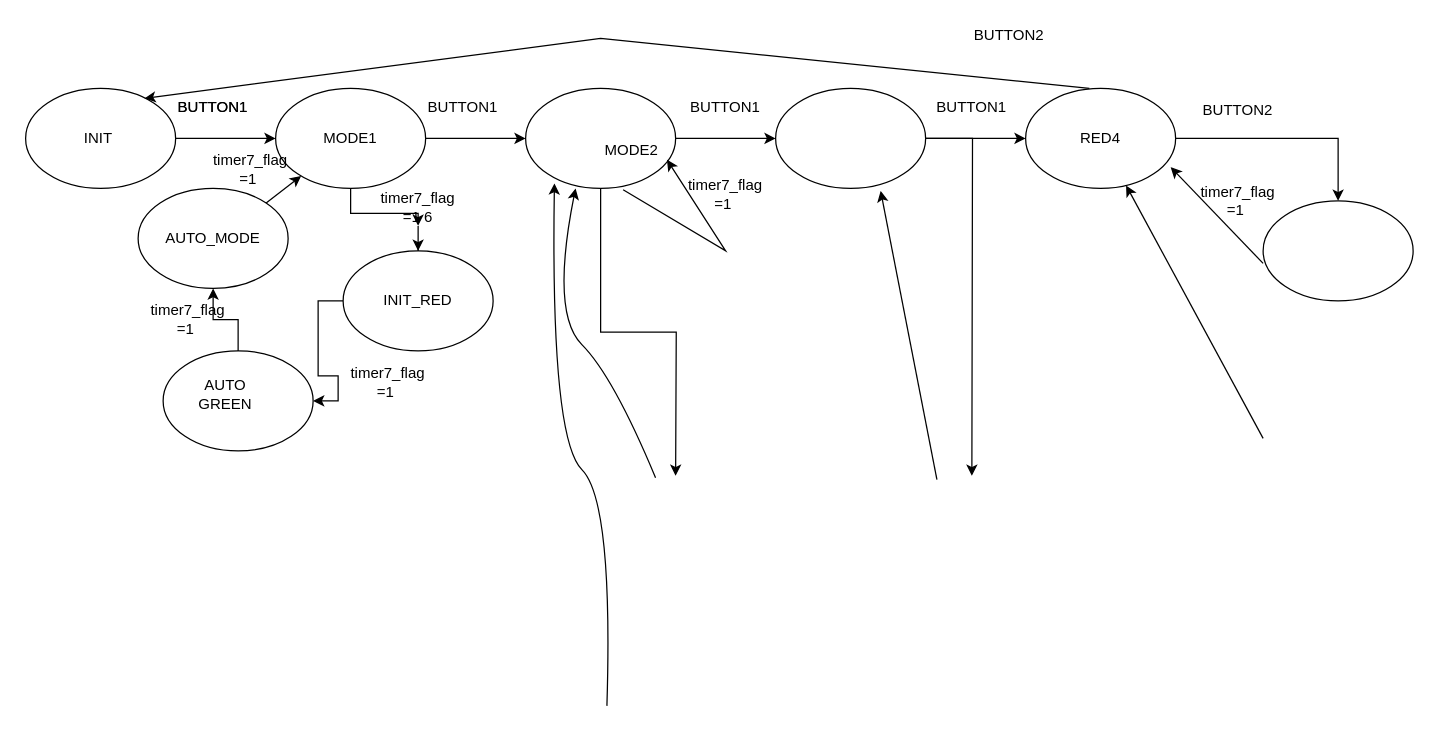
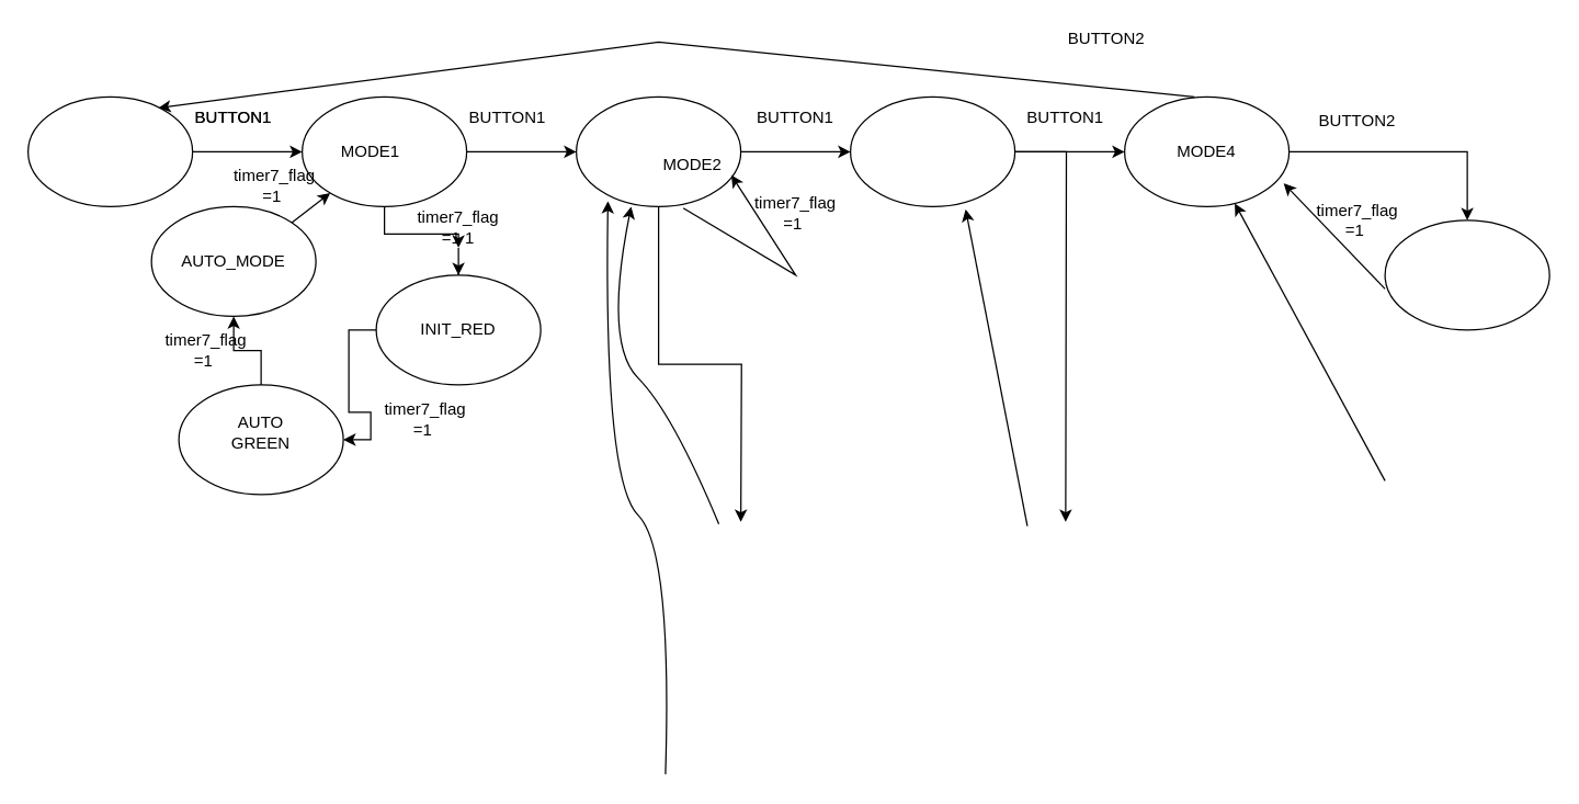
- <mxCell id="3" value="INIT&amp;nbsp;" style="text;html=1;align=center;verticalAlign=middle;whiteSpace=wrap;rounded=0;" vertex="1" parent="1"><mxGeometry x="50" y="95" width="60" height="30" as="geometry" /></mxCell>
- <mxCell id="8" value="MODE1" style="text;html=1;align=center;verticalAlign=middle;whiteSpace=wrap;rounded=0;" vertex="1" parent="1"><mxGeometry x="250" y="95" width="60" height="30" as="geometry" /></mxCell>
+ <mxCell id="8" value="MODE1" style="text;html=1;align=center;verticalAlign=middle;whiteSpace=wrap;rounded=0;" vertex="1" parent="1"><mxGeometry x="240" y="95" width="60" height="30" as="geometry" /></mxCell>
- <mxCell id="19" value="RED4" style="text;html=1;align=center;verticalAlign=middle;whiteSpace=wrap;rounded=0;" vertex="1" parent="1"><mxGeometry x="850" y="95" width="60" height="30" as="geometry" /></mxCell>
+ <mxCell id="19" value="MODE4" style="text;html=1;align=center;verticalAlign=middle;whiteSpace=wrap;rounded=0;" vertex="1" parent="1"><mxGeometry x="850" y="95" width="60" height="30" as="geometry" /></mxCell>
- <mxCell id="35" value="timer7_flag =1 6" style="text;html=1;align=center;verticalAlign=middle;whiteSpace=wrap;rounded=0;" vertex="1" parent="1"><mxGeometry x="304" y="150" width="60" height="30" as="geometry" /></mxCell>
+ <mxCell id="35" value="timer7_flag =1 1" style="text;html=1;align=center;verticalAlign=middle;whiteSpace=wrap;rounded=0;" vertex="1" parent="1"><mxGeometry x="304" y="150" width="60" height="30" as="geometry" /></mxCell>
- <mxCell id="30" value="AUTO&lt;div&gt;GREEN&lt;/div&gt;" style="text;html=1;align=center;verticalAlign=middle;whiteSpace=wrap;rounded=0;" vertex="1" parent="1"><mxGeometry x="150" y="300" width="60" height="30" as="geometry" /></mxCell>
+ <mxCell id="30" value="AUTO&lt;div&gt;GREEN&lt;/div&gt;" style="text;html=1;align=center;verticalAlign=middle;whiteSpace=wrap;rounded=0;" vertex="1" parent="1"><mxGeometry x="160" y="300" width="60" height="30" as="geometry" /></mxCell>
